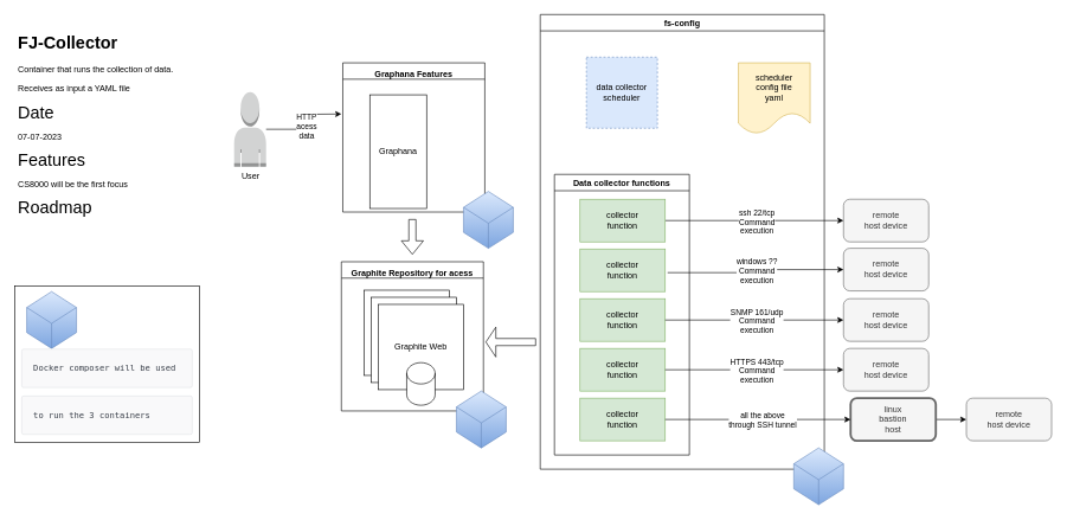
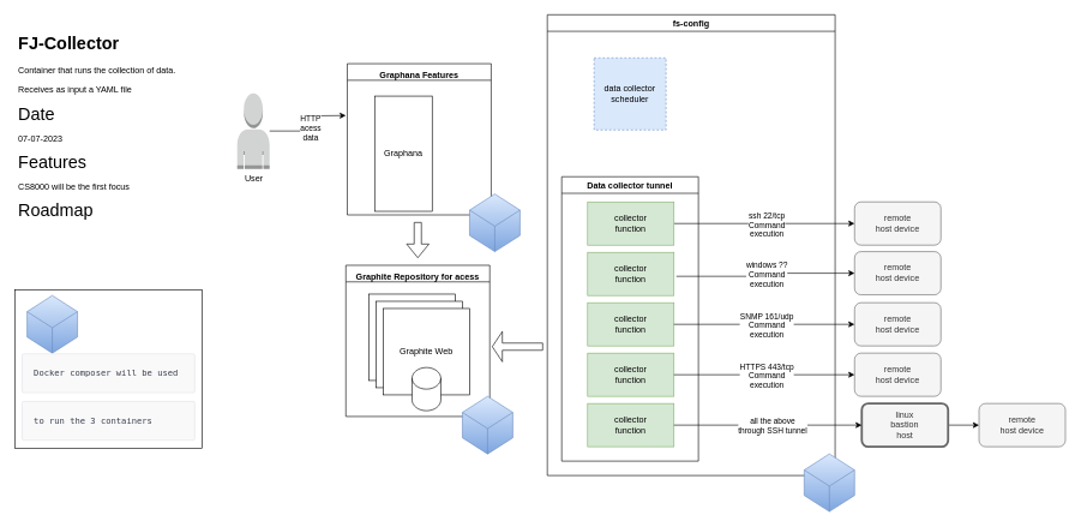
- <mxCell id="25" value="scheduler &lt;br&gt;config file&lt;br&gt;yaml" style="shape=document;whiteSpace=wrap;html=1;boundedLbl=1;fillColor=#fff2cc;strokeColor=#d6b656;" parent="1" vertex="1"><mxGeometry x="1039" y="88" width="101" height="100" as="geometry" /></mxCell>
- <mxCell id="20" value="Data collector functions" style="swimlane;whiteSpace=wrap;html=1;" parent="1" vertex="1"><mxGeometry x="780" y="245" width="190" height="395" as="geometry" /></mxCell>
+ <mxCell id="20" value="Data collector tunnel" style="swimlane;whiteSpace=wrap;html=1;" parent="1" vertex="1"><mxGeometry x="780" y="245" width="190" height="395" as="geometry" /></mxCell>
